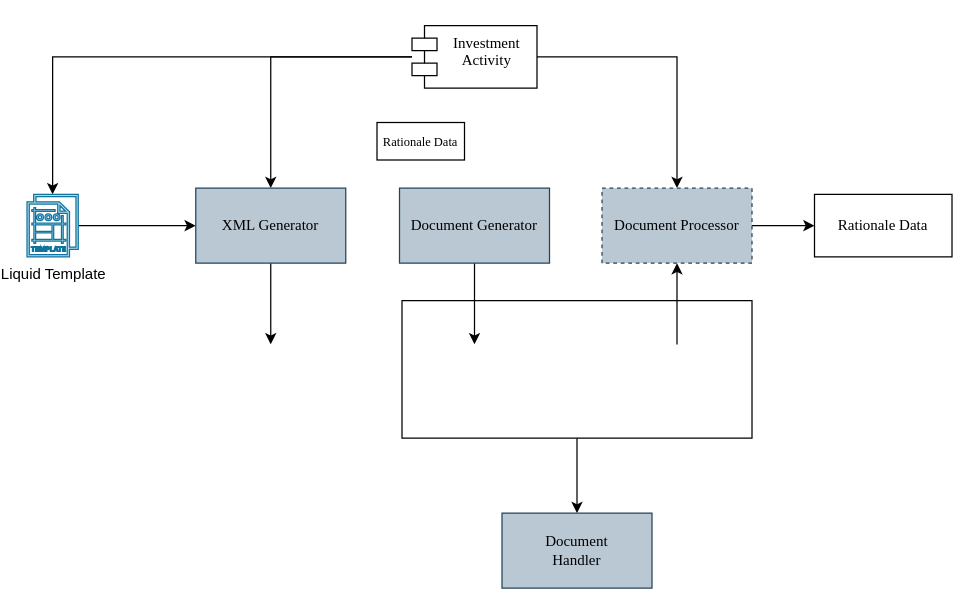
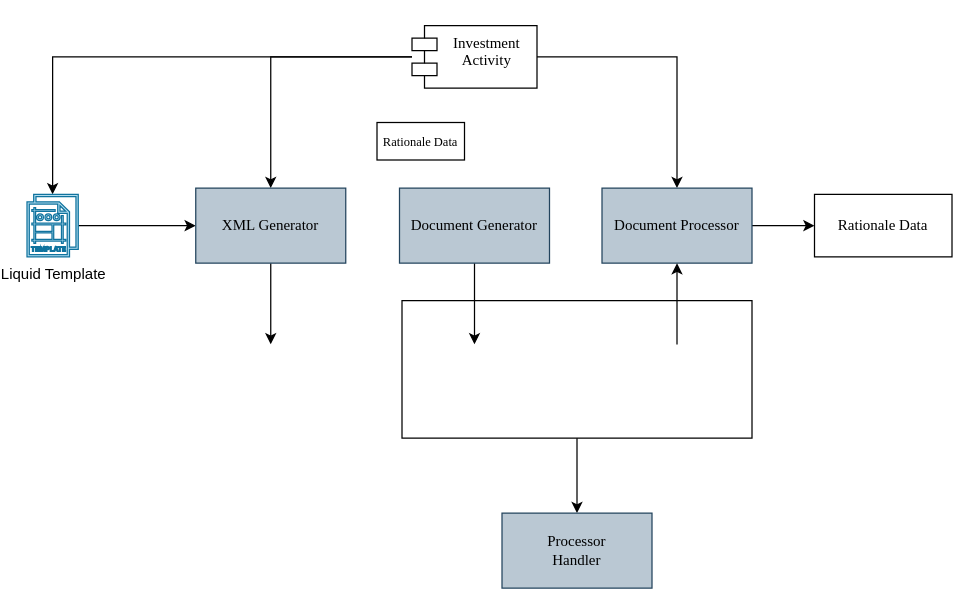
- <mxCell id="17" value="&lt;font color=&quot;#000000&quot; face=&quot;Verdana&quot;&gt;Document Processor&lt;/font&gt;" style="rounded=0;whiteSpace=wrap;html=1;fillColor=#bac8d3;strokeColor=#23445d;dashed=1;" vertex="1" parent="1"><mxGeometry x="480" y="150" width="120" height="60" as="geometry" /></mxCell>
+ <mxCell id="17" value="&lt;font color=&quot;#000000&quot; face=&quot;Verdana&quot;&gt;Document Processor&lt;/font&gt;" style="rounded=0;whiteSpace=wrap;html=1;fillColor=#bac8d3;strokeColor=#23445d;" vertex="1" parent="1"><mxGeometry x="480" y="150" width="120" height="60" as="geometry" /></mxCell>
- <mxCell id="21" value="&lt;font color=&quot;#000000&quot; face=&quot;Verdana&quot;&gt;Document &lt;br&gt;Handler&lt;/font&gt;" style="rounded=0;whiteSpace=wrap;html=1;fillColor=#bac8d3;strokeColor=#23445d;" vertex="1" parent="1"><mxGeometry x="400" y="410" width="120" height="60" as="geometry" /></mxCell>
+ <mxCell id="21" value="&lt;font color=&quot;#000000&quot; face=&quot;Verdana&quot;&gt;Processor &lt;br&gt;Handler&lt;/font&gt;" style="rounded=0;whiteSpace=wrap;html=1;fillColor=#bac8d3;strokeColor=#23445d;" vertex="1" parent="1"><mxGeometry x="400" y="410" width="120" height="60" as="geometry" /></mxCell>
